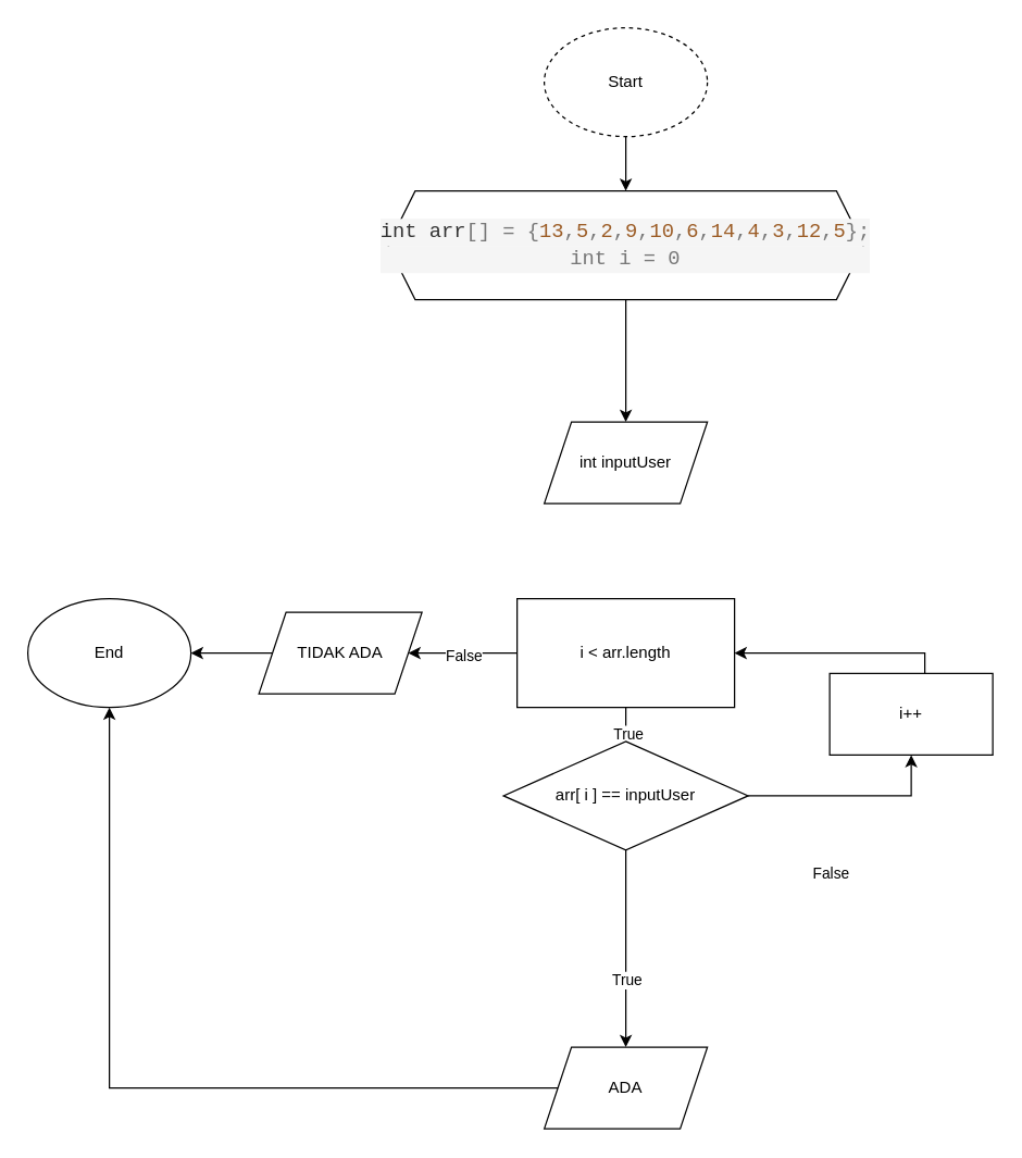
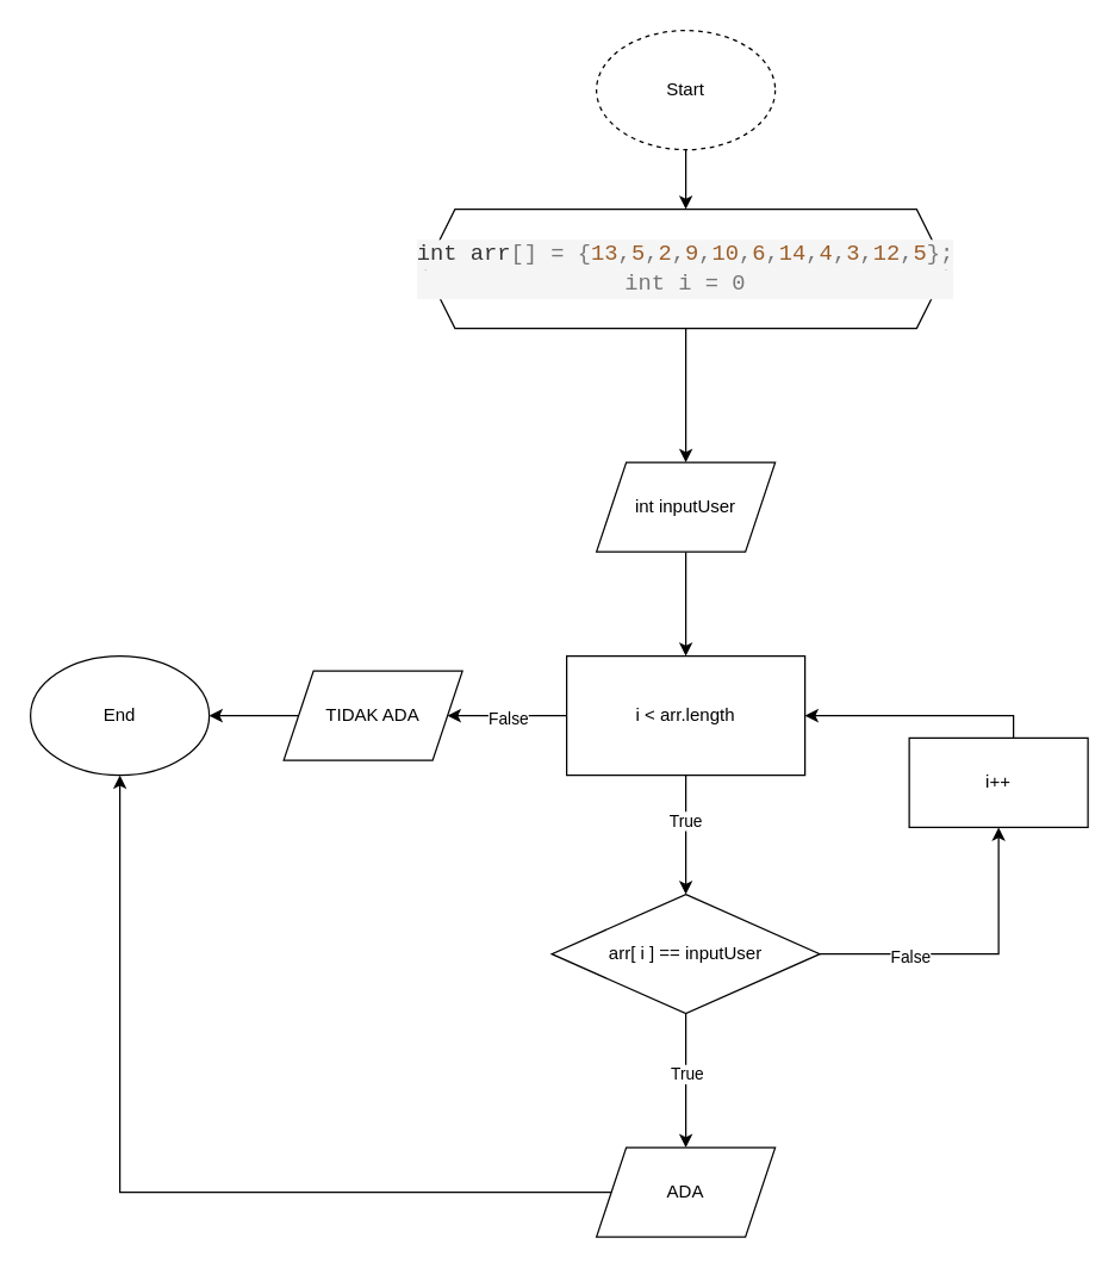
+ <mxCell id="6" value="" style="edgeStyle=orthogonalEdgeStyle;rounded=0;orthogonalLoop=1;jettySize=auto;html=1;" edge="1" parent="1" source="7" target="11"><mxGeometry relative="1" as="geometry" /></mxCell>
- <mxCell id="15" value="arr[ i ] == inputUser" style="rhombus;whiteSpace=wrap;html=1;" vertex="1" parent="1"><mxGeometry x="370" y="545" width="180" height="80" as="geometry" /></mxCell>
+ <mxCell id="15" value="arr[ i ] == inputUser" style="rhombus;whiteSpace=wrap;html=1;" vertex="1" parent="1"><mxGeometry x="370" y="600" width="180" height="80" as="geometry" /></mxCell>
